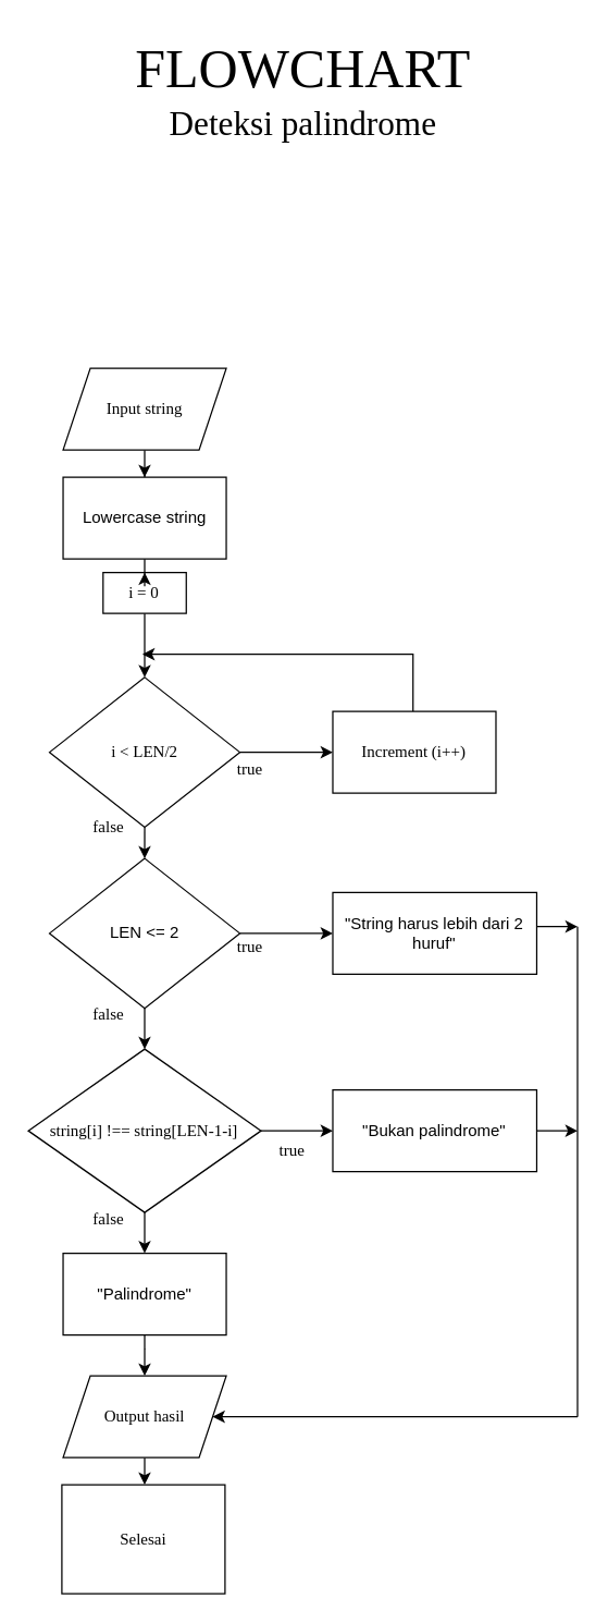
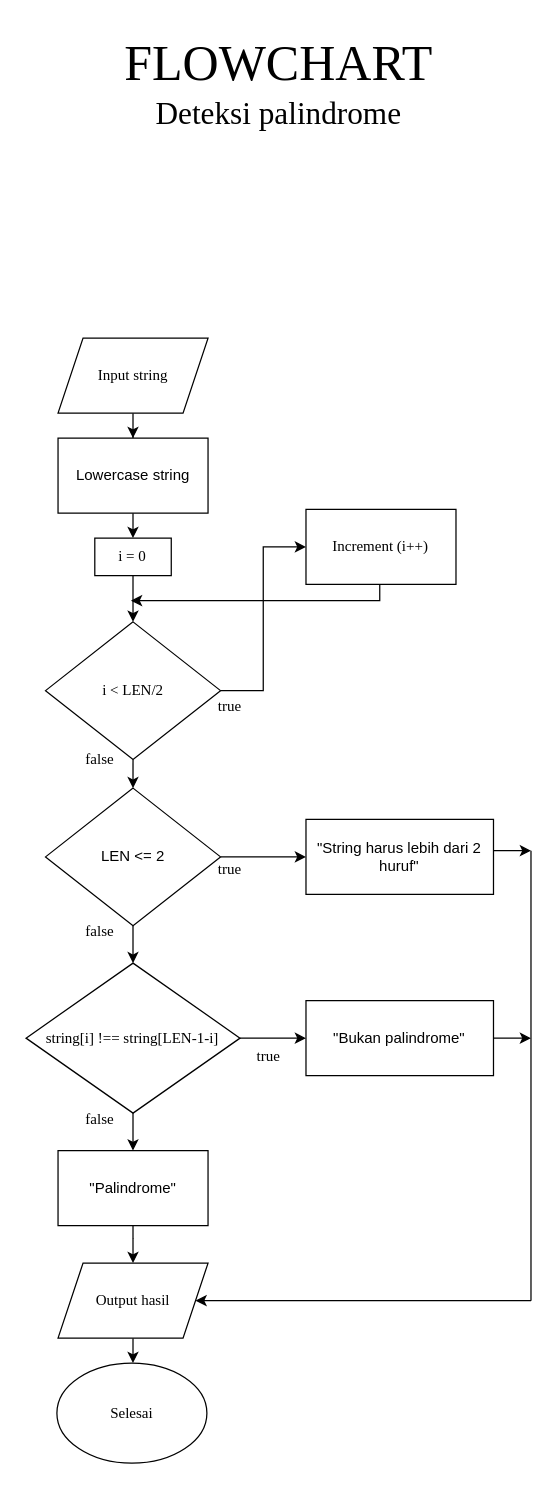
- <mxCell id="8" value="i = 0" style="rounded=0;whiteSpace=wrap;html=1;fontFamily=Times New Roman;fontStyle=0" parent="1" vertex="1"><mxGeometry x="75.24" y="420" width="61.17" height="30" as="geometry" /></mxCell>
+ <mxCell id="8" value="i = 0" style="rounded=0;whiteSpace=wrap;html=1;fontFamily=Times New Roman;fontStyle=0" parent="1" vertex="1"><mxGeometry x="75.24" y="430" width="61.17" height="30" as="geometry" /></mxCell>
- <mxCell id="18" value="Increment (i++)" style="rounded=0;whiteSpace=wrap;html=1;strokeColor=default;fontFamily=Times New Roman;fontStyle=0" parent="1" vertex="1"><mxGeometry x="244.19" y="522" width="120" height="60" as="geometry" /></mxCell>
+ <mxCell id="18" value="Increment (i++)" style="rounded=0;whiteSpace=wrap;html=1;strokeColor=default;fontFamily=Times New Roman;fontStyle=0" parent="1" vertex="1"><mxGeometry x="244.19" y="407" width="120" height="60" as="geometry" /></mxCell>
- <mxCell id="13" value="Selesai" style="whiteSpace=wrap;html=1;fontFamily=Times New Roman;fontStyle=0;rounded=0;" parent="1" vertex="1"><mxGeometry x="44.92" y="1090" width="120" height="80" as="geometry" /></mxCell>
+ <mxCell id="13" value="Selesai" style="ellipse;whiteSpace=wrap;html=1;fontFamily=Times New Roman;fontStyle=0" parent="1" vertex="1"><mxGeometry x="44.92" y="1090" width="120" height="80" as="geometry" /></mxCell>
